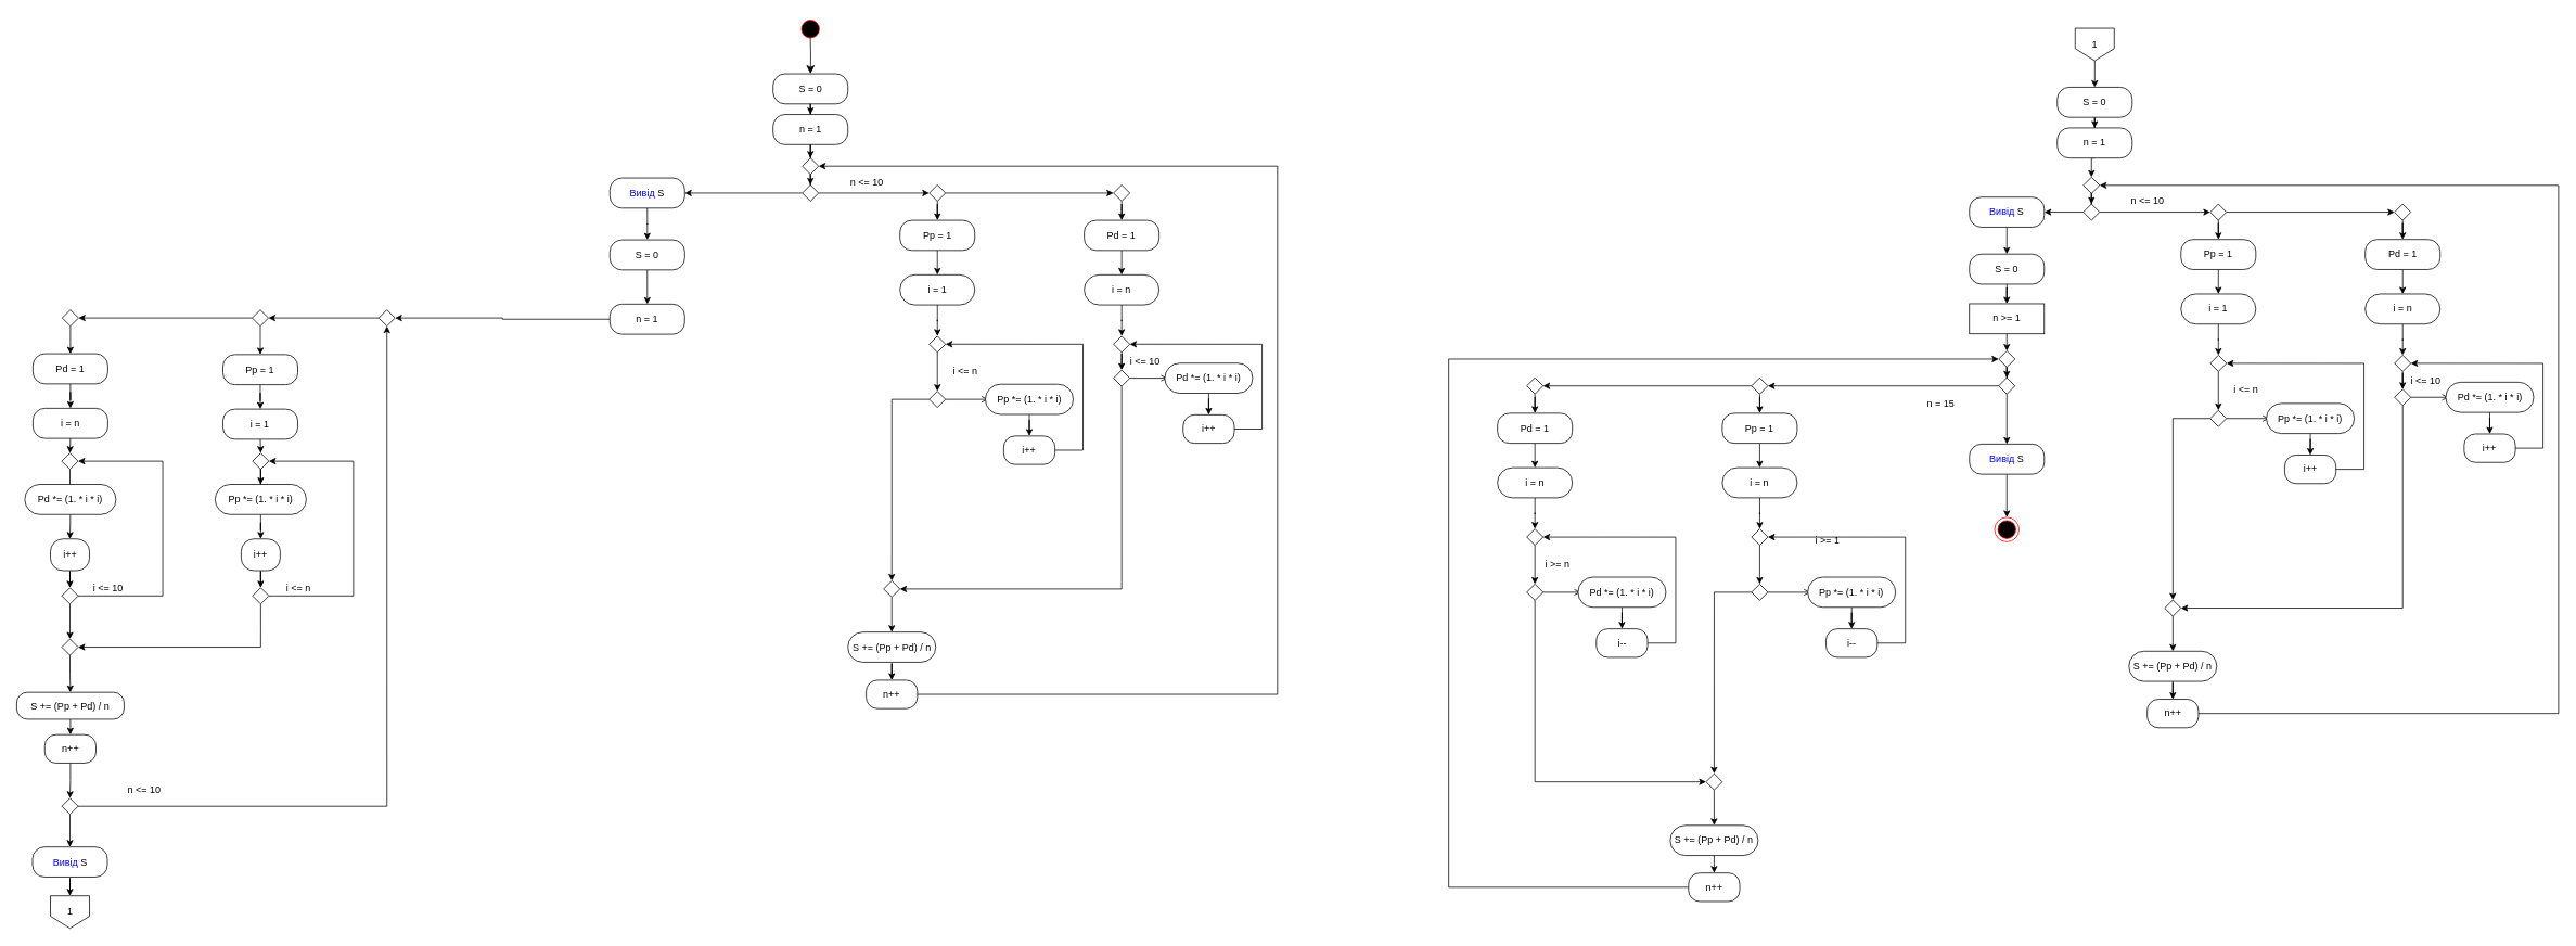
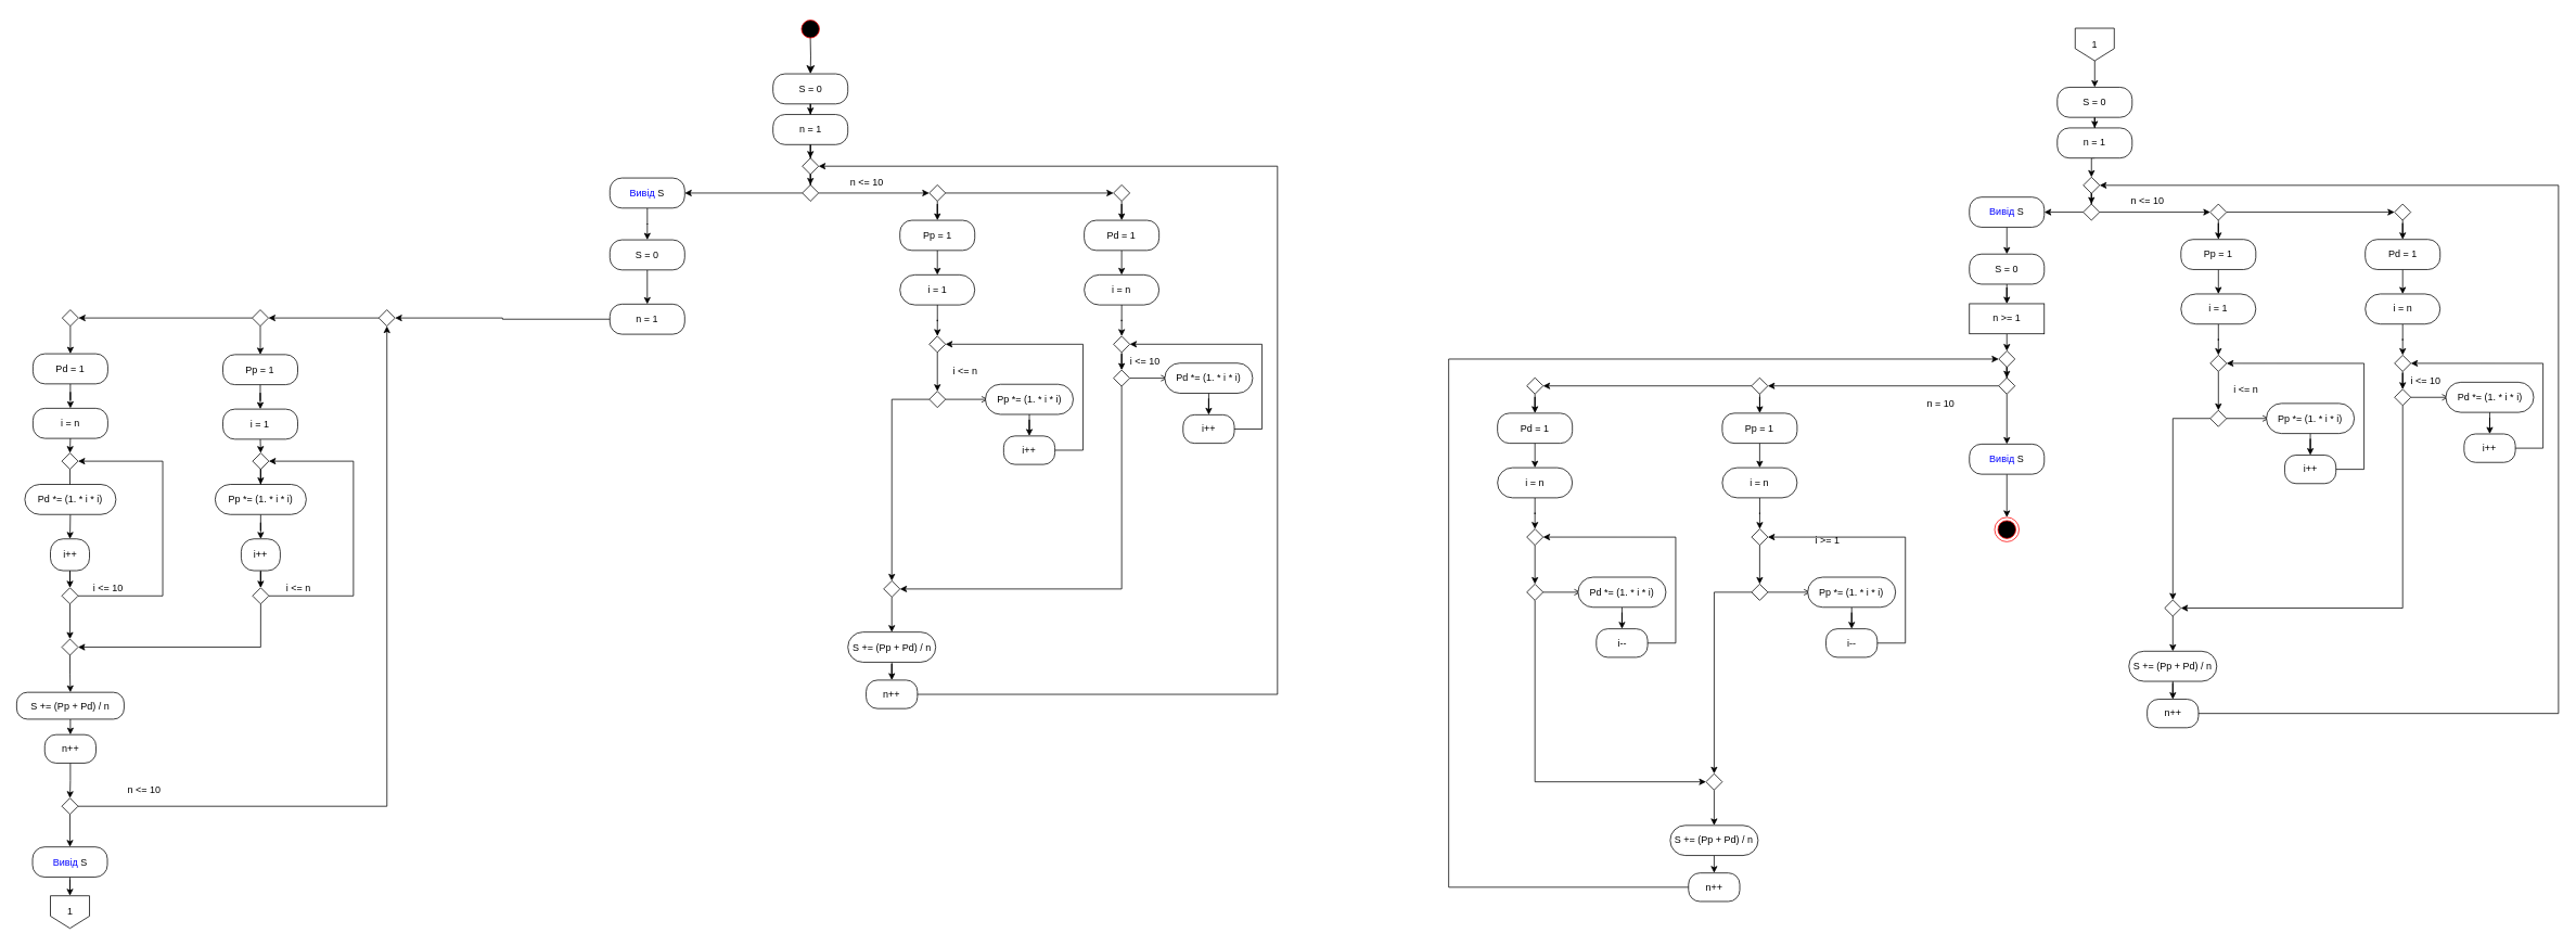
- <mxCell id="176" value="n = 15" style="text;html=1;strokeColor=none;fillColor=none;align=center;verticalAlign=middle;whiteSpace=wrap;rounded=0;" vertex="1" parent="1"><mxGeometry x="2360" y="486" width="50" height="20" as="geometry" /></mxCell>
+ <mxCell id="176" value="n = 10" style="text;html=1;strokeColor=none;fillColor=none;align=center;verticalAlign=middle;whiteSpace=wrap;rounded=0;" vertex="1" parent="1"><mxGeometry x="2360" y="486" width="50" height="20" as="geometry" /></mxCell>
- <mxCell id="193" value="i &amp;gt;= n" style="text;html=1;strokeColor=none;fillColor=none;align=center;verticalAlign=middle;whiteSpace=wrap;rounded=0;" vertex="1" parent="1"><mxGeometry x="1889" y="682.5" width="50" height="20" as="geometry" /></mxCell>
